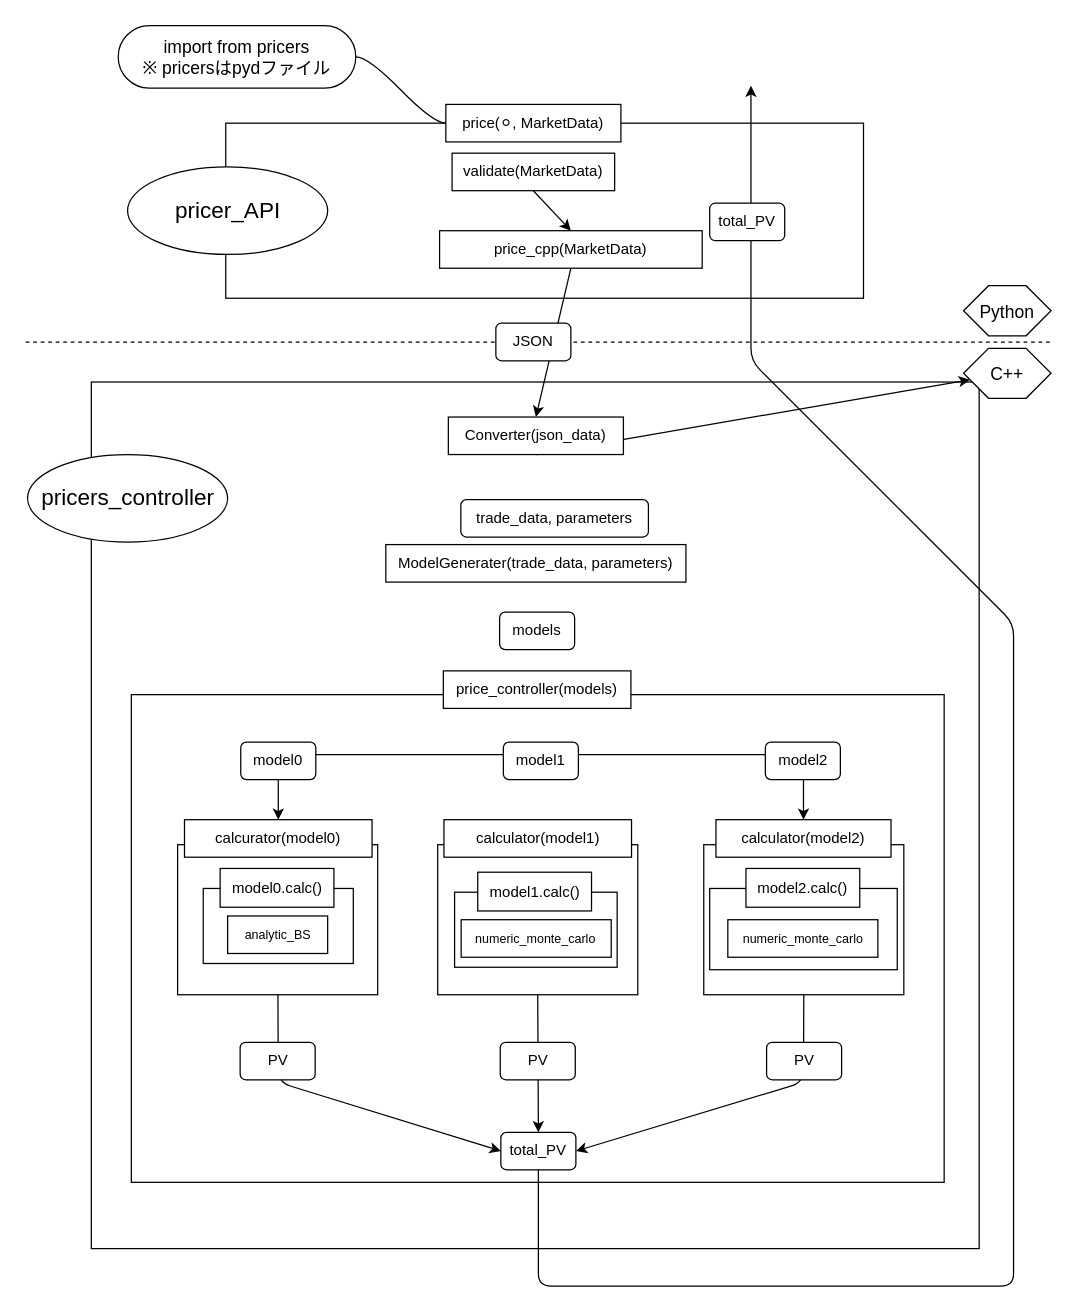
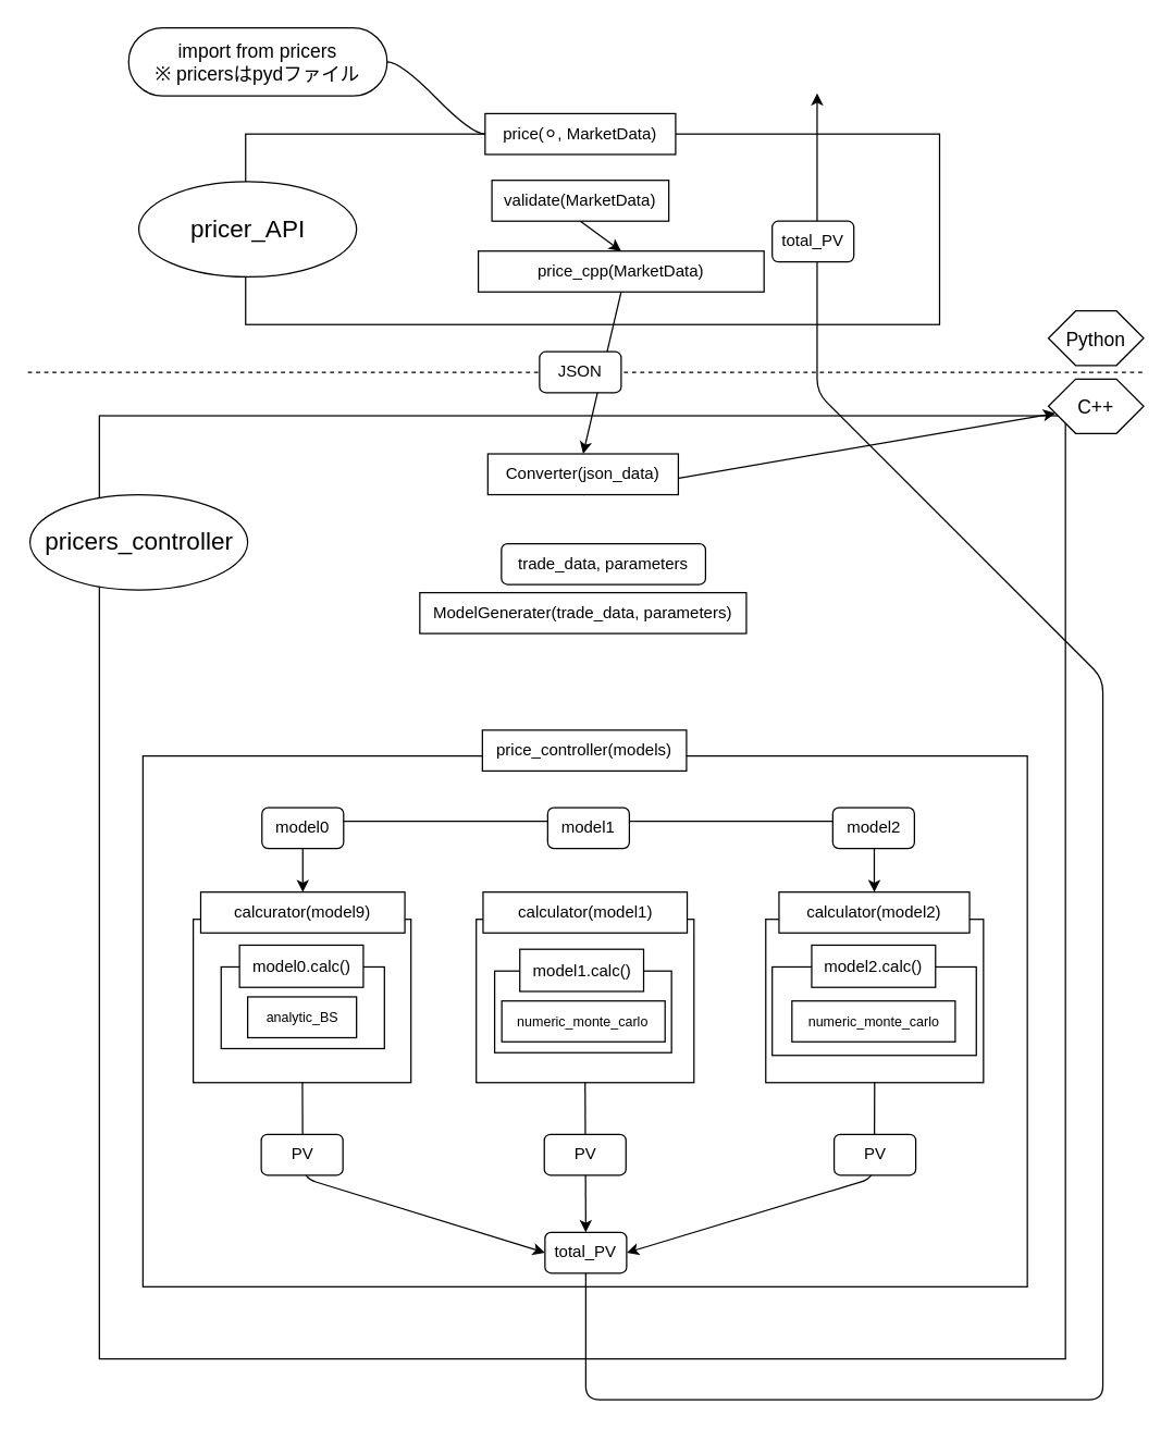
- <mxCell id="5" value="validate(MarketData)" style="rounded=0;whiteSpace=wrap;html=1;" vertex="1" parent="1"><mxGeometry x="361" y="122" width="130" height="30" as="geometry" /></mxCell>
+ <mxCell id="5" value="validate(MarketData)" style="rounded=0;whiteSpace=wrap;html=1;" vertex="1" parent="1"><mxGeometry x="361" y="132" width="130" height="30" as="geometry" /></mxCell>
- <mxCell id="41" value="&lt;font style=&quot;font-size: 12px;&quot;&gt;models&lt;/font&gt;" style="rounded=1;whiteSpace=wrap;html=1;strokeColor=#000000;fontSize=10;" vertex="1" parent="1"><mxGeometry x="399" y="489" width="60" height="30" as="geometry" /></mxCell>
- <mxCell id="20" value="calcurator(model0)" style="rounded=0;whiteSpace=wrap;html=1;imageWidth=30;" vertex="1" parent="1"><mxGeometry x="147" y="655" width="150" height="30" as="geometry" /></mxCell>
+ <mxCell id="20" value="calcurator(model9)" style="rounded=0;whiteSpace=wrap;html=1;imageWidth=30;" vertex="1" parent="1"><mxGeometry x="147" y="655" width="150" height="30" as="geometry" /></mxCell>
